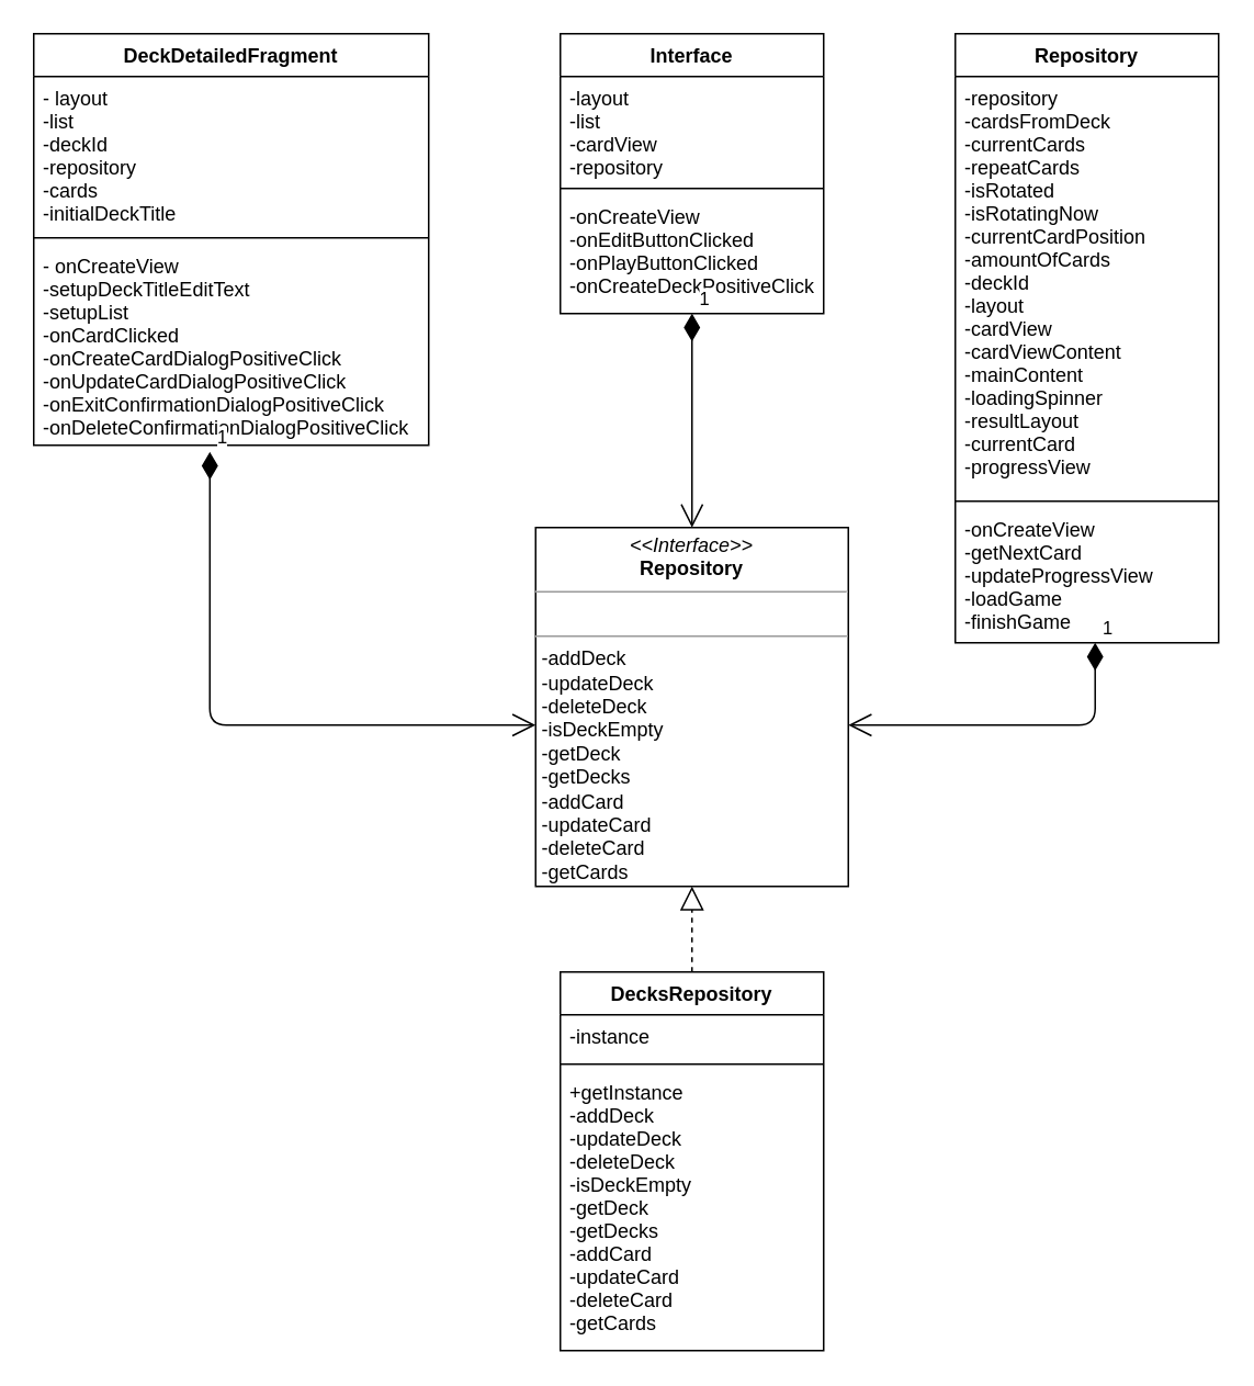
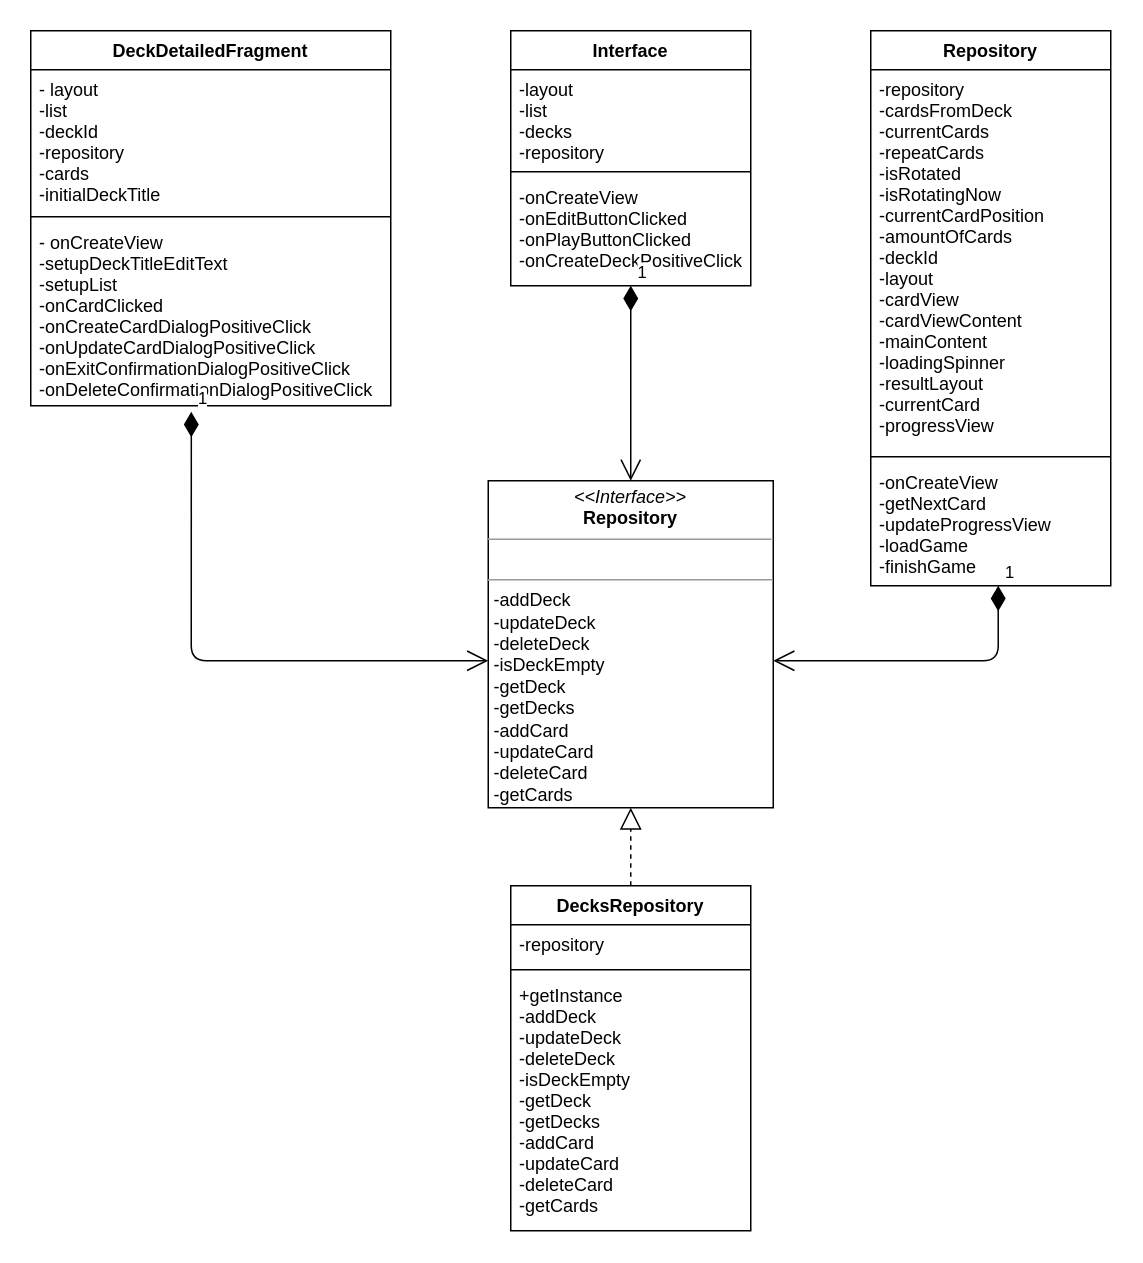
- <mxCell id="7" value="-layout&#10;-list&#10;-cardView&#10;-repository" style="text;strokeColor=none;fillColor=none;align=left;verticalAlign=top;spacingLeft=4;spacingRight=4;overflow=hidden;rotatable=0;points=[[0,0.5],[1,0.5]];portConstraint=eastwest;" parent="6" vertex="1"><mxGeometry y="26" width="160" height="64" as="geometry" /></mxCell>
+ <mxCell id="7" value="-layout&#10;-list&#10;-decks&#10;-repository" style="text;strokeColor=none;fillColor=none;align=left;verticalAlign=top;spacingLeft=4;spacingRight=4;overflow=hidden;rotatable=0;points=[[0,0.5],[1,0.5]];portConstraint=eastwest;" parent="6" vertex="1"><mxGeometry y="26" width="160" height="64" as="geometry" /></mxCell>
- <mxCell id="15" value="-instance" style="text;strokeColor=none;fillColor=none;align=left;verticalAlign=top;spacingLeft=4;spacingRight=4;overflow=hidden;rotatable=0;points=[[0,0.5],[1,0.5]];portConstraint=eastwest;" parent="14" vertex="1"><mxGeometry y="26" width="160" height="26" as="geometry" /></mxCell>
+ <mxCell id="15" value="-repository" style="text;strokeColor=none;fillColor=none;align=left;verticalAlign=top;spacingLeft=4;spacingRight=4;overflow=hidden;rotatable=0;points=[[0,0.5],[1,0.5]];portConstraint=eastwest;" parent="14" vertex="1"><mxGeometry y="26" width="160" height="26" as="geometry" /></mxCell>
